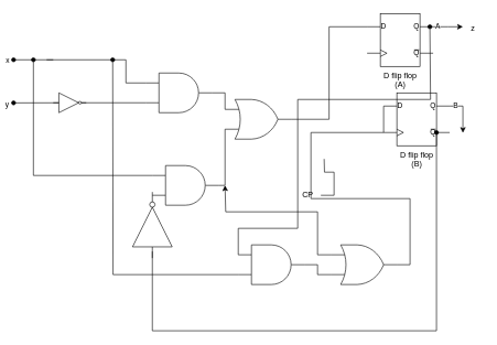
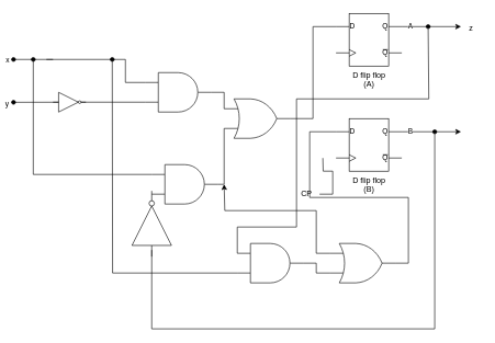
- <mxCell id="4" value="D flip flop&lt;br&gt;(A)" style="verticalLabelPosition=bottom;shadow=0;dashed=0;align=center;html=1;verticalAlign=top;shape=mxgraph.electrical.logic_gates.d_type_flip-flop;" parent="1" vertex="1"><mxGeometry x="555" y="20" width="100" height="80" as="geometry" /></mxCell>
+ <mxCell id="4" value="D flip flop&lt;br&gt;(A)" style="verticalLabelPosition=bottom;shadow=0;dashed=0;align=center;html=1;verticalAlign=top;shape=mxgraph.electrical.logic_gates.d_type_flip-flop;" parent="1" vertex="1"><mxGeometry x="510" y="20" width="100" height="80" as="geometry" /></mxCell>
- <mxCell id="7" value="D flip flop&lt;br&gt;(B)" style="verticalLabelPosition=bottom;shadow=0;dashed=0;align=center;html=1;verticalAlign=top;shape=mxgraph.electrical.logic_gates.d_type_flip-flop;" parent="1" vertex="1"><mxGeometry x="580" y="140" width="100" height="80" as="geometry" /></mxCell>
+ <mxCell id="7" value="D flip flop&lt;br&gt;(B)" style="verticalLabelPosition=bottom;shadow=0;dashed=0;align=center;html=1;verticalAlign=top;shape=mxgraph.electrical.logic_gates.d_type_flip-flop;" parent="1" vertex="1"><mxGeometry x="510" y="180" width="100" height="80" as="geometry" /></mxCell>
